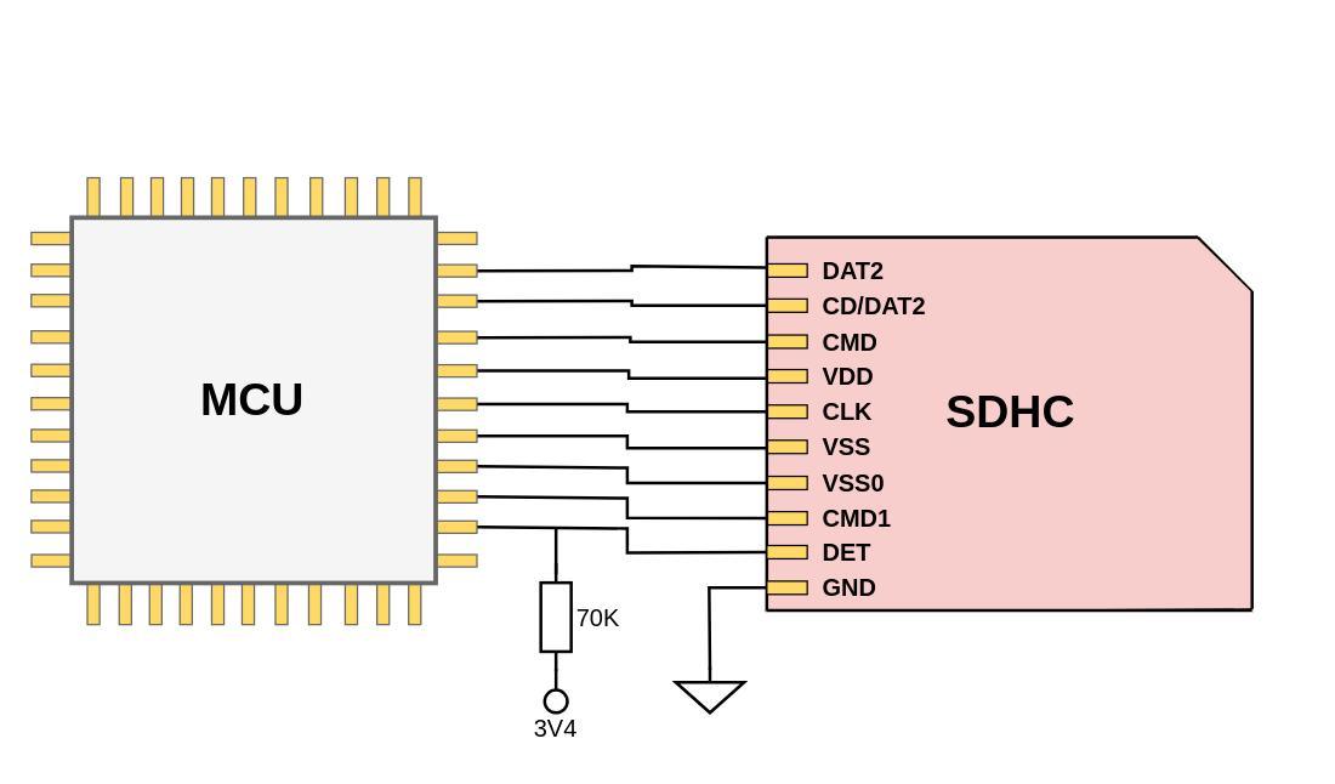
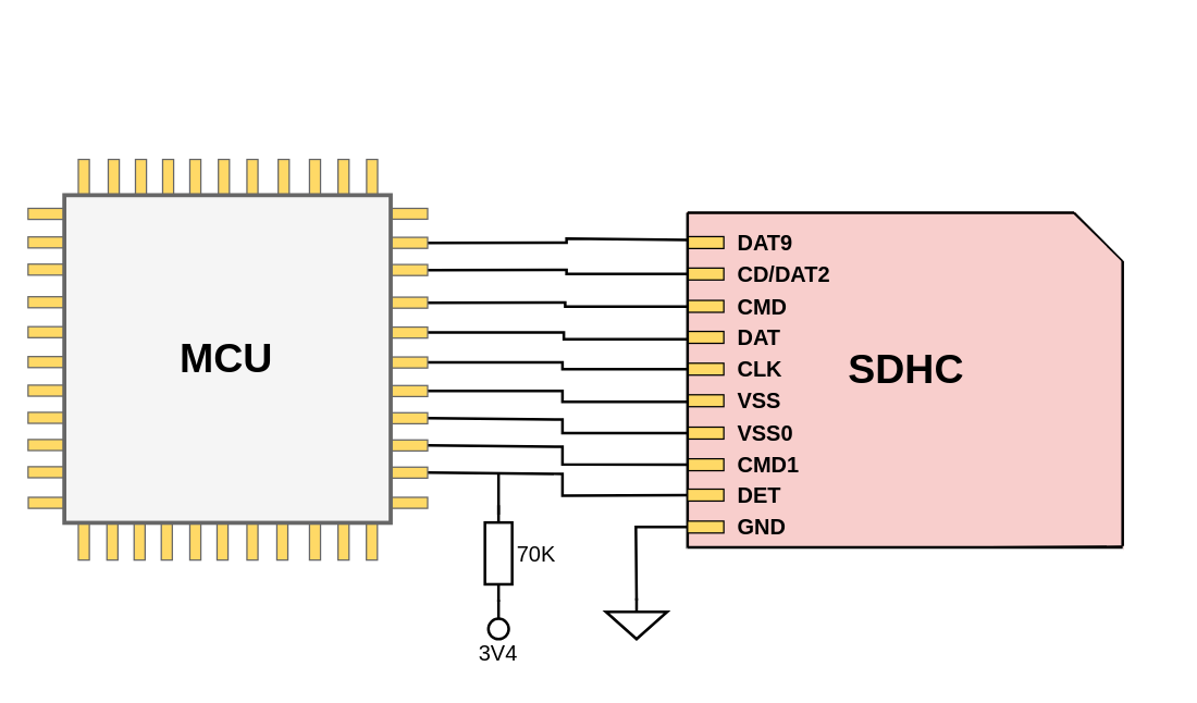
- <mxCell id="34" value="&lt;b&gt;&lt;font style=&quot;font-size: 16px;&quot;&gt;DAT2&lt;/font&gt;&lt;/b&gt;" style="text;html=1;align=left;verticalAlign=middle;whiteSpace=wrap;rounded=0;container=0;" parent="19" vertex="1"><mxGeometry x="35" y="5.672" width="60" height="32.471" as="geometry" /></mxCell>
+ <mxCell id="34" value="&lt;b&gt;&lt;font style=&quot;font-size: 16px;&quot;&gt;DAT9&lt;/font&gt;&lt;/b&gt;" style="text;html=1;align=left;verticalAlign=middle;whiteSpace=wrap;rounded=0;container=0;" parent="19" vertex="1"><mxGeometry x="35" y="5.672" width="60" height="32.471" as="geometry" /></mxCell>
- <mxCell id="37" value="&lt;span style=&quot;font-size: 16px;&quot;&gt;&lt;b&gt;VDD&lt;/b&gt;&lt;/span&gt;" style="text;html=1;align=left;verticalAlign=middle;whiteSpace=wrap;rounded=0;container=0;" parent="19" vertex="1"><mxGeometry x="35" y="75.381" width="76" height="32.471" as="geometry" /></mxCell>
+ <mxCell id="37" value="&lt;span style=&quot;font-size: 16px;&quot;&gt;&lt;b&gt;DAT&lt;/b&gt;&lt;/span&gt;" style="text;html=1;align=left;verticalAlign=middle;whiteSpace=wrap;rounded=0;container=0;" parent="19" vertex="1"><mxGeometry x="35" y="75.381" width="76" height="32.471" as="geometry" /></mxCell>
